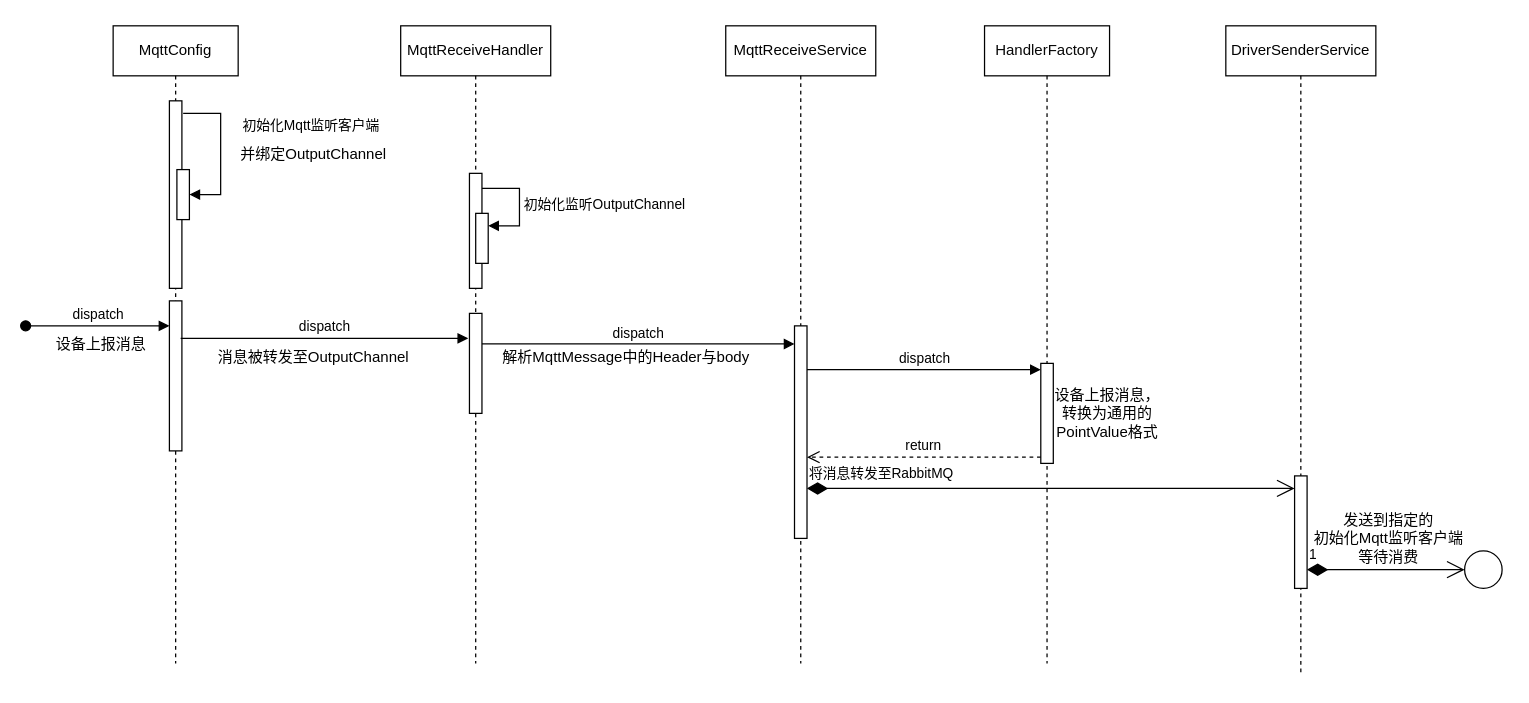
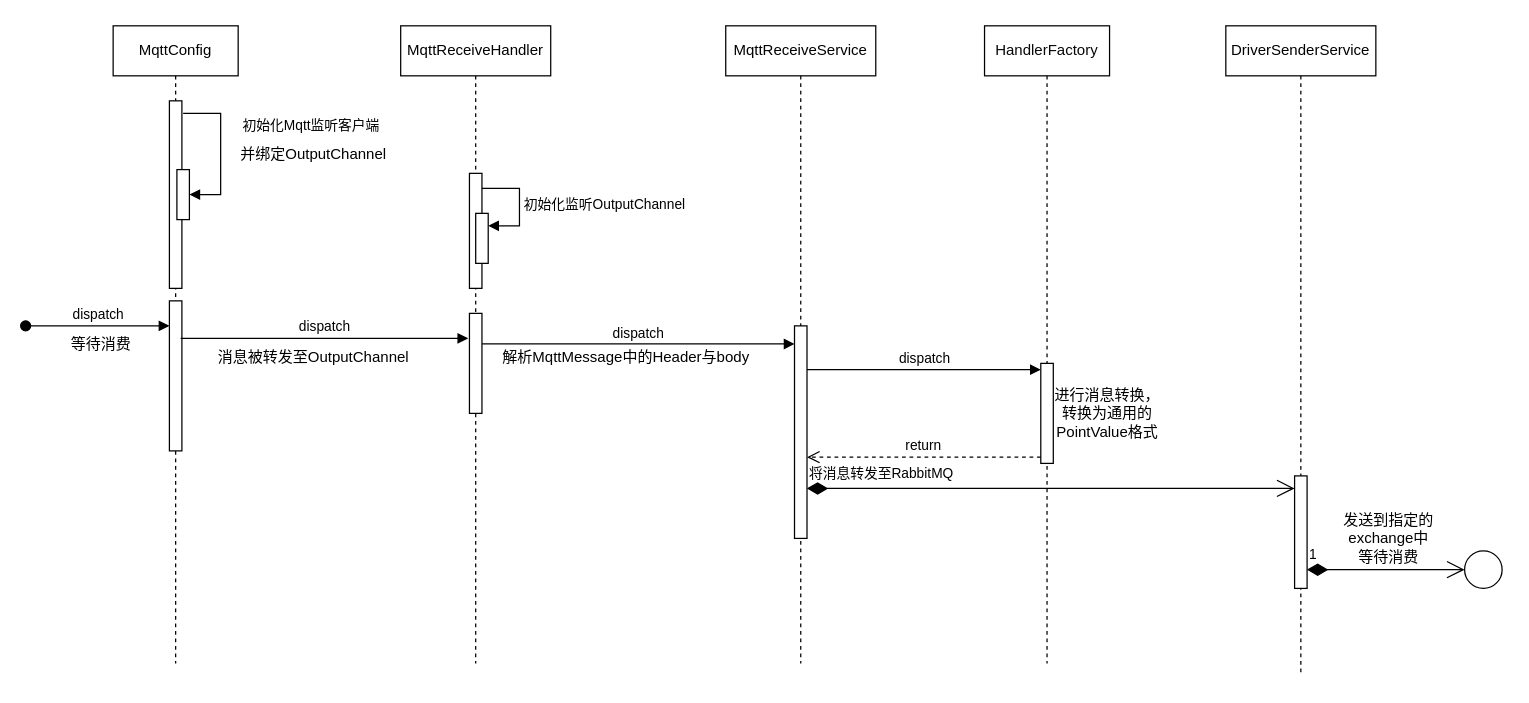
- <mxCell id="14" value="设备上报消息" style="text;html=1;align=center;verticalAlign=middle;resizable=0;points=[];autosize=1;strokeColor=none;fillColor=none;" parent="1" vertex="1"><mxGeometry x="30" y="260" width="100" height="30" as="geometry" /></mxCell>
+ <mxCell id="14" value="等待消费" style="text;html=1;align=center;verticalAlign=middle;resizable=0;points=[];autosize=1;strokeColor=none;fillColor=none;" parent="1" vertex="1"><mxGeometry x="30" y="260" width="100" height="30" as="geometry" /></mxCell>
- <mxCell id="25" value="设备上报消息，&lt;div&gt;转换为通用的&lt;/div&gt;&lt;div&gt;PointValue格式&lt;/div&gt;" style="text;html=1;align=center;verticalAlign=middle;resizable=0;points=[];autosize=1;strokeColor=none;fillColor=none;" parent="1" vertex="1"><mxGeometry x="830" y="300" width="110" height="60" as="geometry" /></mxCell>
+ <mxCell id="25" value="进行消息转换，&lt;div&gt;转换为通用的&lt;/div&gt;&lt;div&gt;PointValue格式&lt;/div&gt;" style="text;html=1;align=center;verticalAlign=middle;resizable=0;points=[];autosize=1;strokeColor=none;fillColor=none;" parent="1" vertex="1"><mxGeometry x="830" y="300" width="110" height="60" as="geometry" /></mxCell>
- <mxCell id="31" value="发送到指定&lt;span style=&quot;background-color: initial;&quot;&gt;的&lt;/span&gt;&lt;div&gt;&lt;span style=&quot;background-color: initial;&quot;&gt;初始化Mqtt监听客户端&lt;/span&gt;&lt;/div&gt;&lt;div&gt;&lt;span style=&quot;background-color: initial;&quot;&gt;等待消费&lt;/span&gt;&lt;/div&gt;" style="text;html=1;align=center;verticalAlign=middle;resizable=0;points=[];autosize=1;strokeColor=none;fillColor=none;" vertex="1" parent="1"><mxGeometry x="1060" y="400" width="100" height="60" as="geometry" /></mxCell>
+ <mxCell id="31" value="发送到指定&lt;span style=&quot;background-color: initial;&quot;&gt;的&lt;/span&gt;&lt;div&gt;&lt;span style=&quot;background-color: initial;&quot;&gt;exchange中&lt;/span&gt;&lt;/div&gt;&lt;div&gt;&lt;span style=&quot;background-color: initial;&quot;&gt;等待消费&lt;/span&gt;&lt;/div&gt;" style="text;html=1;align=center;verticalAlign=middle;resizable=0;points=[];autosize=1;strokeColor=none;fillColor=none;" vertex="1" parent="1"><mxGeometry x="1060" y="400" width="100" height="60" as="geometry" /></mxCell>
